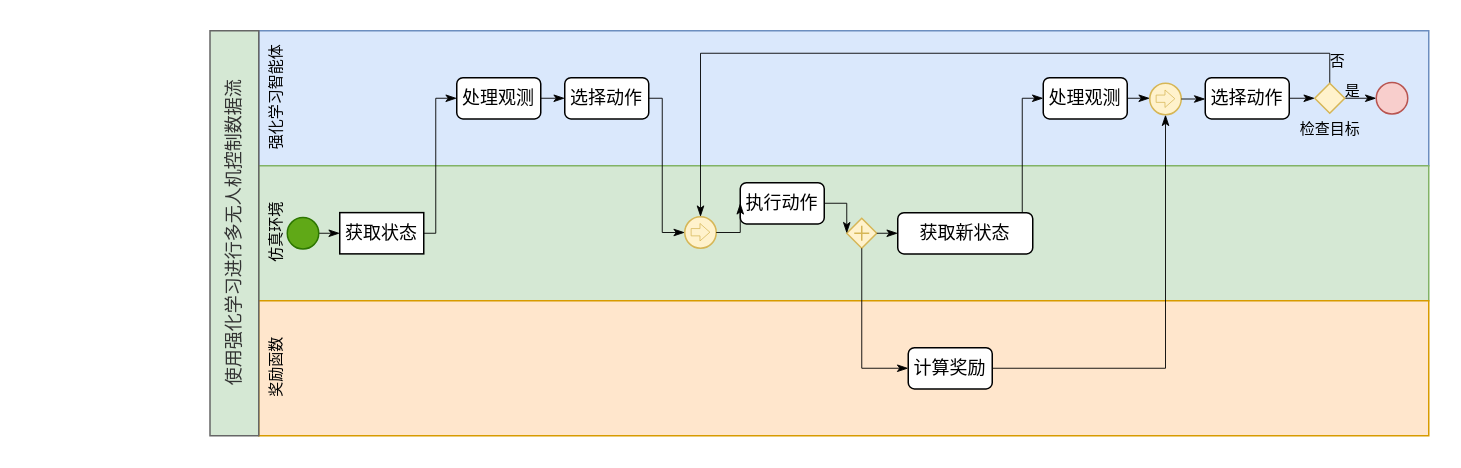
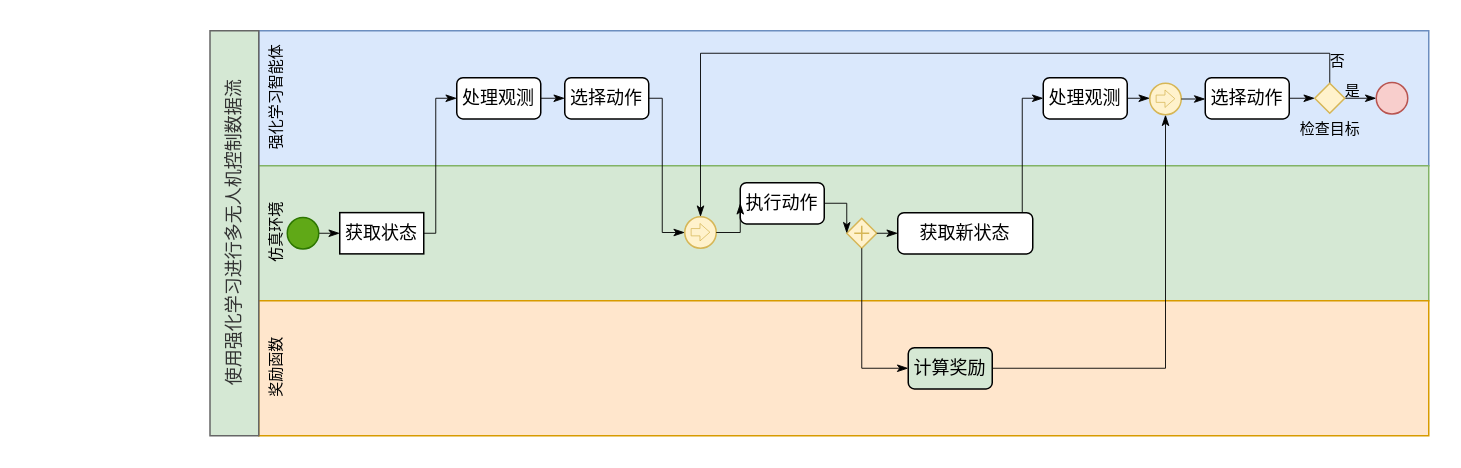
- <mxCell id="22" value="计算奖励" style="rounded=1;whiteSpace=wrap;html=1;" vertex="1" parent="1"><mxGeometry x="605" y="231.25" width="56" height="27.5" as="geometry" /></mxCell>
+ <mxCell id="22" value="计算奖励" style="rounded=1;whiteSpace=wrap;html=1;fillColor=#d5e8d4;" vertex="1" parent="1"><mxGeometry x="605" y="231.25" width="56" height="27.5" as="geometry" /></mxCell>
